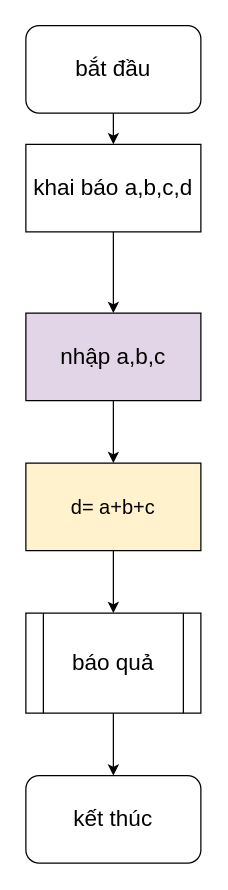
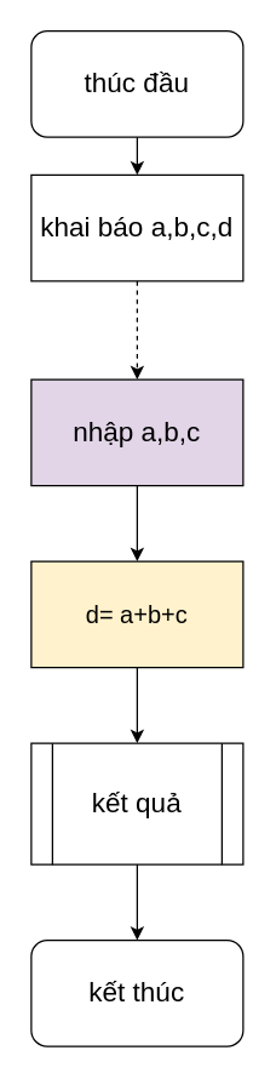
- <mxCell id="8" value="bắt đầu" style="rounded=1;whiteSpace=wrap;html=1;fontSize=18;" vertex="1" parent="1"><mxGeometry x="20" y="20" width="140" height="70" as="geometry" /></mxCell>
+ <mxCell id="8" value="thúc đầu" style="rounded=1;whiteSpace=wrap;html=1;fontSize=18;" vertex="1" parent="1"><mxGeometry x="20" y="20" width="140" height="70" as="geometry" /></mxCell>
- <mxCell id="12" value="" style="edgeStyle=none;html=1;fontSize=18;" edge="1" parent="1" source="13" target="10"><mxGeometry relative="1" as="geometry" /></mxCell>
+ <mxCell id="12" value="" style="edgeStyle=none;html=1;fontSize=18;dashed=1;" edge="1" parent="1" source="13" target="10"><mxGeometry relative="1" as="geometry" /></mxCell>
- <mxCell id="11" value="báo quả" style="shape=process;whiteSpace=wrap;html=1;backgroundOutline=1;fontSize=18;" vertex="1" parent="1"><mxGeometry x="20" y="490" width="140" height="80" as="geometry" /></mxCell>
+ <mxCell id="11" value="kết quả" style="shape=process;whiteSpace=wrap;html=1;backgroundOutline=1;fontSize=18;" vertex="1" parent="1"><mxGeometry x="20" y="490" width="140" height="80" as="geometry" /></mxCell>
